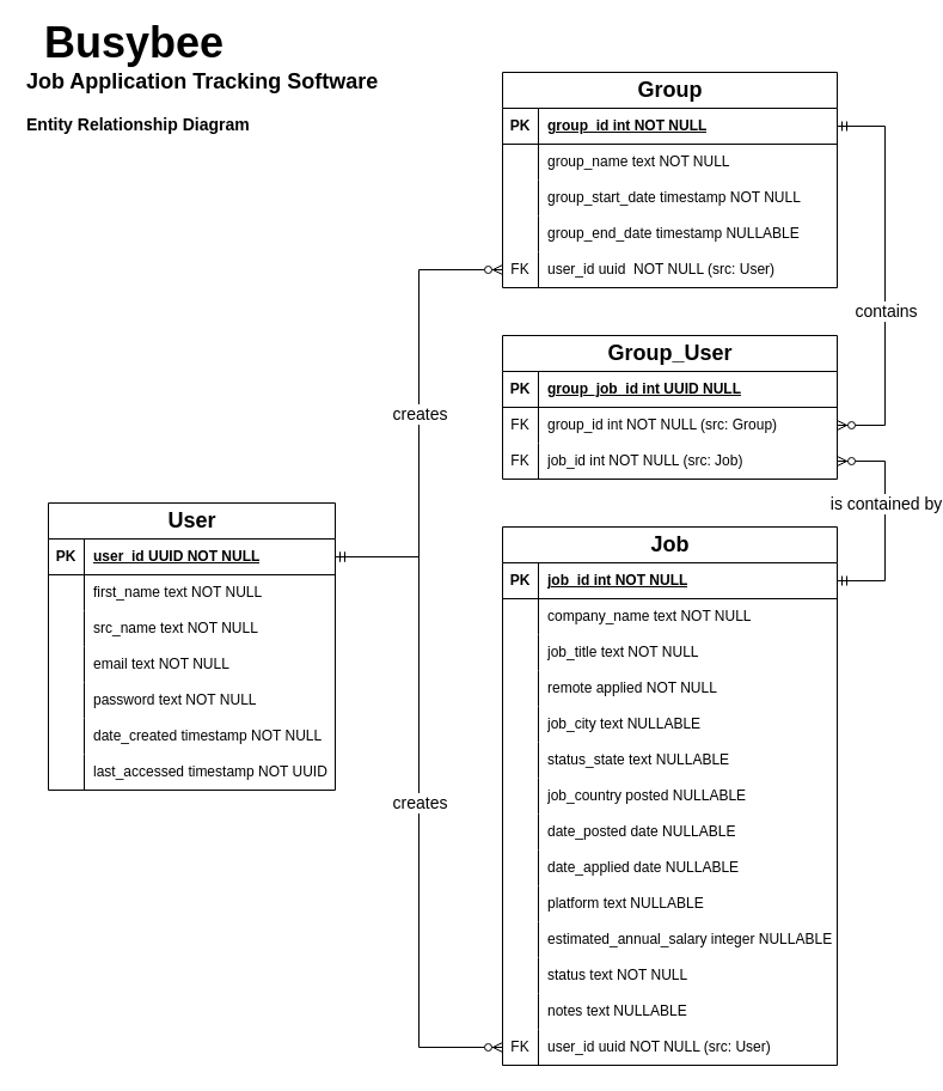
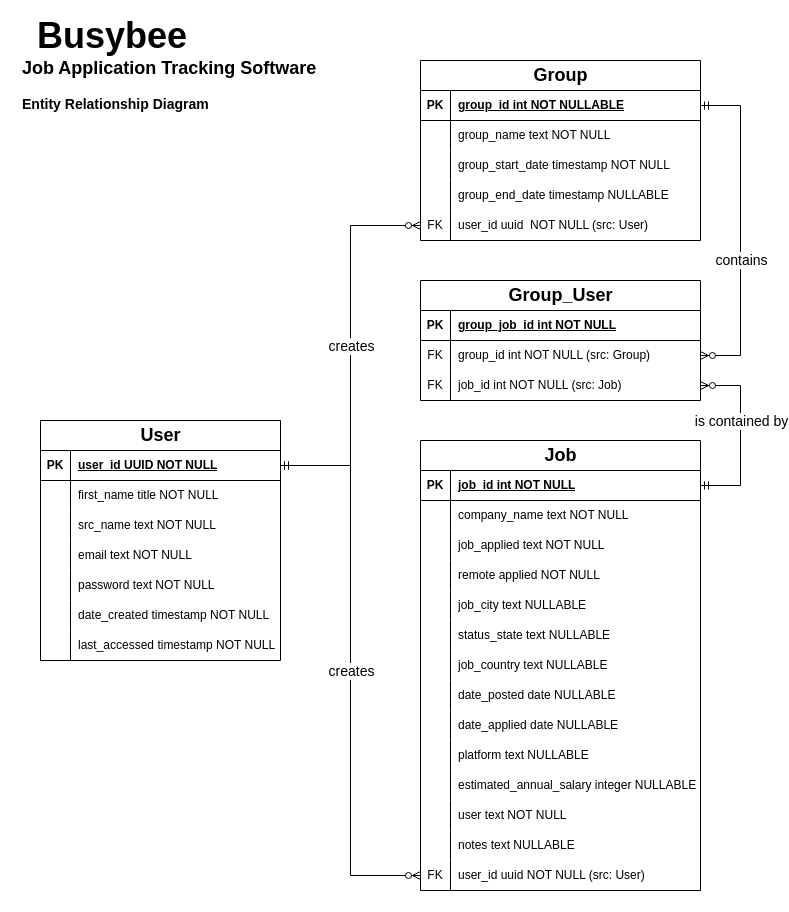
- <mxCell id="29" value="group_id int NOT NULL" style="shape=partialRectangle;connectable=0;fillColor=none;top=0;left=0;bottom=0;right=0;align=left;spacingLeft=6;fontStyle=5;overflow=hidden;whiteSpace=wrap;html=1;" parent="27" vertex="1"><mxGeometry x="30" width="250" height="30" as="geometry"><mxRectangle width="250" height="30" as="alternateBounds" /></mxGeometry></mxCell>
+ <mxCell id="29" value="group_id int NOT NULLABLE" style="shape=partialRectangle;connectable=0;fillColor=none;top=0;left=0;bottom=0;right=0;align=left;spacingLeft=6;fontStyle=5;overflow=hidden;whiteSpace=wrap;html=1;" parent="27" vertex="1"><mxGeometry x="30" width="250" height="30" as="geometry"><mxRectangle width="250" height="30" as="alternateBounds" /></mxGeometry></mxCell>
- <mxCell id="90" value="group_job_id int UUID NULL" style="shape=partialRectangle;connectable=0;fillColor=none;top=0;left=0;bottom=0;right=0;align=left;spacingLeft=6;fontStyle=5;overflow=hidden;whiteSpace=wrap;html=1;" parent="88" vertex="1"><mxGeometry x="30" width="250" height="30" as="geometry"><mxRectangle width="250" height="30" as="alternateBounds" /></mxGeometry></mxCell>
+ <mxCell id="90" value="group_job_id int NOT NULL" style="shape=partialRectangle;connectable=0;fillColor=none;top=0;left=0;bottom=0;right=0;align=left;spacingLeft=6;fontStyle=5;overflow=hidden;whiteSpace=wrap;html=1;" parent="88" vertex="1"><mxGeometry x="30" width="250" height="30" as="geometry"><mxRectangle width="250" height="30" as="alternateBounds" /></mxGeometry></mxCell>
- <mxCell id="10" value="first_name text NOT NULL" style="shape=partialRectangle;connectable=0;fillColor=none;top=0;left=0;bottom=0;right=0;align=left;spacingLeft=6;overflow=hidden;whiteSpace=wrap;html=1;" parent="8" vertex="1"><mxGeometry x="30" width="210" height="30" as="geometry"><mxRectangle width="210" height="30" as="alternateBounds" /></mxGeometry></mxCell>
+ <mxCell id="10" value="first_name title NOT NULL" style="shape=partialRectangle;connectable=0;fillColor=none;top=0;left=0;bottom=0;right=0;align=left;spacingLeft=6;overflow=hidden;whiteSpace=wrap;html=1;" parent="8" vertex="1"><mxGeometry x="30" width="210" height="30" as="geometry"><mxRectangle width="210" height="30" as="alternateBounds" /></mxGeometry></mxCell>
- <mxCell id="53" value="job_title text NOT NULL" style="shape=partialRectangle;connectable=0;fillColor=none;top=0;left=0;bottom=0;right=0;align=left;spacingLeft=6;overflow=hidden;whiteSpace=wrap;html=1;" parent="51" vertex="1"><mxGeometry x="30" width="250" height="30" as="geometry"><mxRectangle width="250" height="30" as="alternateBounds" /></mxGeometry></mxCell>
+ <mxCell id="53" value="job_applied text NOT NULL" style="shape=partialRectangle;connectable=0;fillColor=none;top=0;left=0;bottom=0;right=0;align=left;spacingLeft=6;overflow=hidden;whiteSpace=wrap;html=1;" parent="51" vertex="1"><mxGeometry x="30" width="250" height="30" as="geometry"><mxRectangle width="250" height="30" as="alternateBounds" /></mxGeometry></mxCell>
- <mxCell id="25" value="last_accessed timestamp NOT UUID" style="shape=partialRectangle;connectable=0;fillColor=none;top=0;left=0;bottom=0;right=0;align=left;spacingLeft=6;overflow=hidden;whiteSpace=wrap;html=1;" vertex="1" parent="23"><mxGeometry x="30" width="210" height="30" as="geometry"><mxRectangle width="210" height="30" as="alternateBounds" /></mxGeometry></mxCell>
+ <mxCell id="25" value="last_accessed timestamp NOT NULL" style="shape=partialRectangle;connectable=0;fillColor=none;top=0;left=0;bottom=0;right=0;align=left;spacingLeft=6;overflow=hidden;whiteSpace=wrap;html=1;" vertex="1" parent="23"><mxGeometry x="30" width="210" height="30" as="geometry"><mxRectangle width="210" height="30" as="alternateBounds" /></mxGeometry></mxCell>
- <mxCell id="65" value="job_country posted NULLABLE" style="shape=partialRectangle;connectable=0;fillColor=none;top=0;left=0;bottom=0;right=0;align=left;spacingLeft=6;overflow=hidden;whiteSpace=wrap;html=1;" parent="63" vertex="1"><mxGeometry x="30" width="250" height="30" as="geometry"><mxRectangle width="250" height="30" as="alternateBounds" /></mxGeometry></mxCell>
+ <mxCell id="65" value="job_country text NULLABLE" style="shape=partialRectangle;connectable=0;fillColor=none;top=0;left=0;bottom=0;right=0;align=left;spacingLeft=6;overflow=hidden;whiteSpace=wrap;html=1;" parent="63" vertex="1"><mxGeometry x="30" width="250" height="30" as="geometry"><mxRectangle width="250" height="30" as="alternateBounds" /></mxGeometry></mxCell>
- <mxCell id="80" value="status text NOT NULL" style="shape=partialRectangle;connectable=0;fillColor=none;top=0;left=0;bottom=0;right=0;align=left;spacingLeft=6;overflow=hidden;whiteSpace=wrap;html=1;" parent="78" vertex="1"><mxGeometry x="30" width="250" height="30" as="geometry"><mxRectangle width="250" height="30" as="alternateBounds" /></mxGeometry></mxCell>
+ <mxCell id="80" value="user text NOT NULL" style="shape=partialRectangle;connectable=0;fillColor=none;top=0;left=0;bottom=0;right=0;align=left;spacingLeft=6;overflow=hidden;whiteSpace=wrap;html=1;" parent="78" vertex="1"><mxGeometry x="30" width="250" height="30" as="geometry"><mxRectangle width="250" height="30" as="alternateBounds" /></mxGeometry></mxCell>
